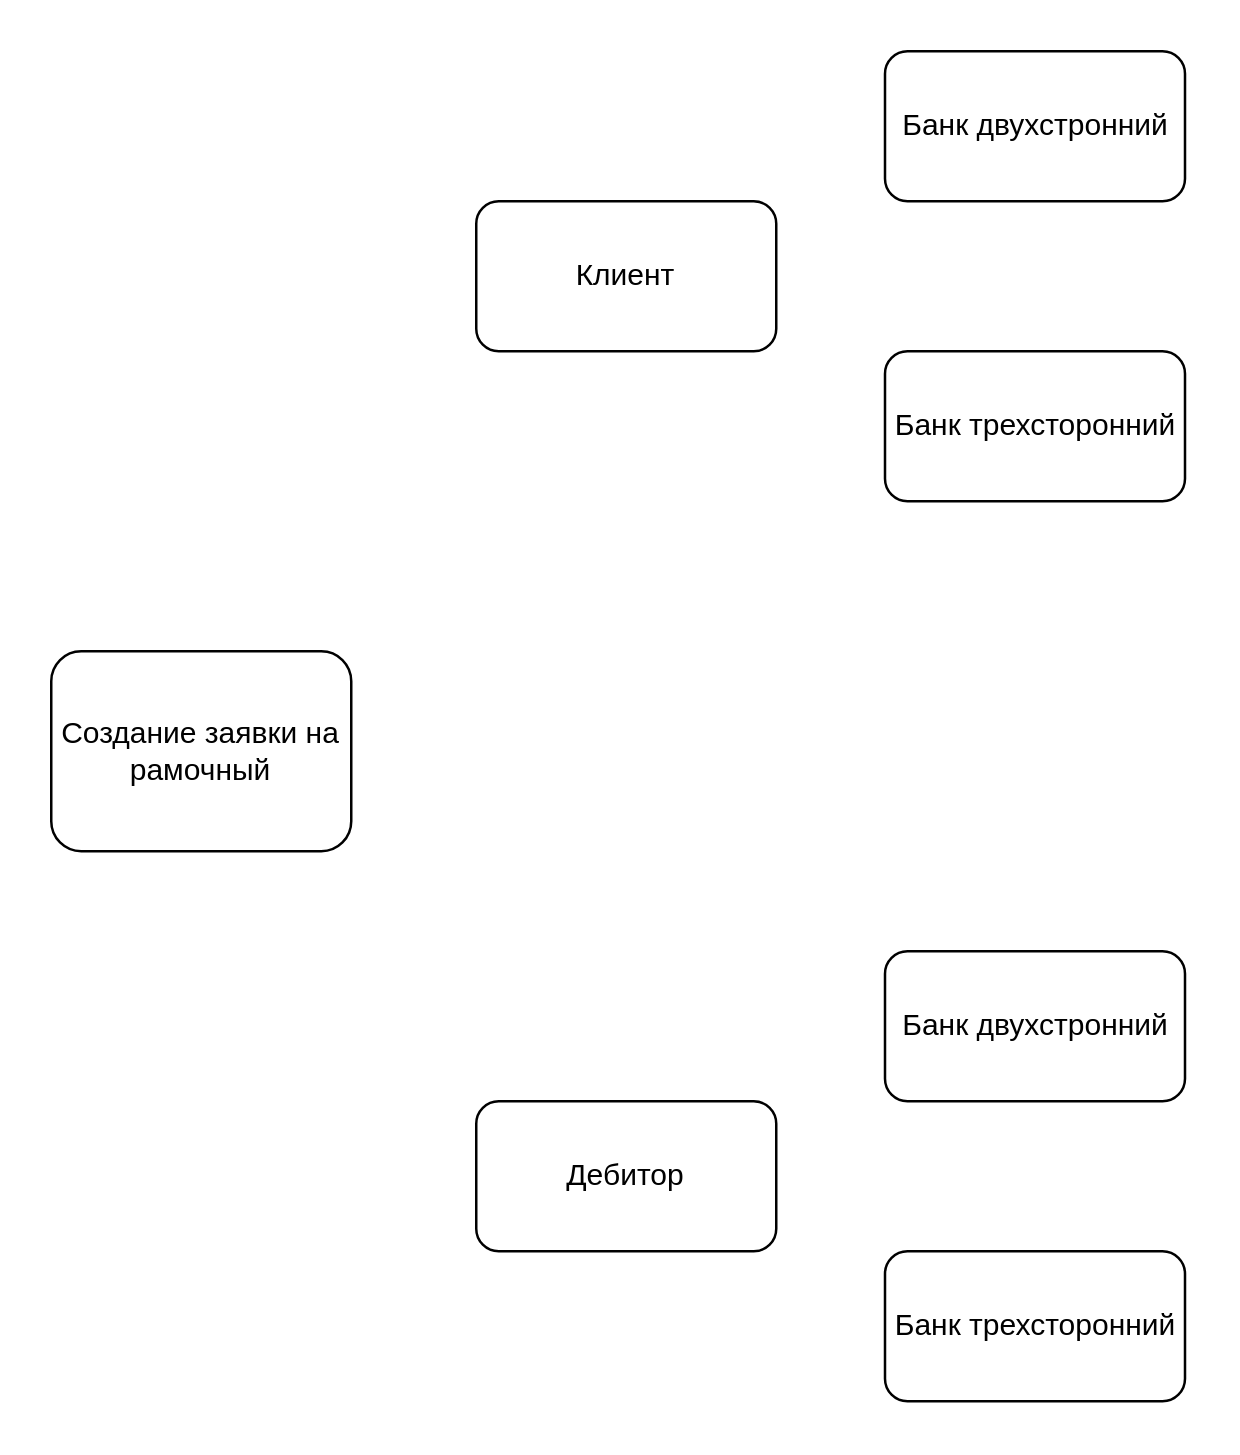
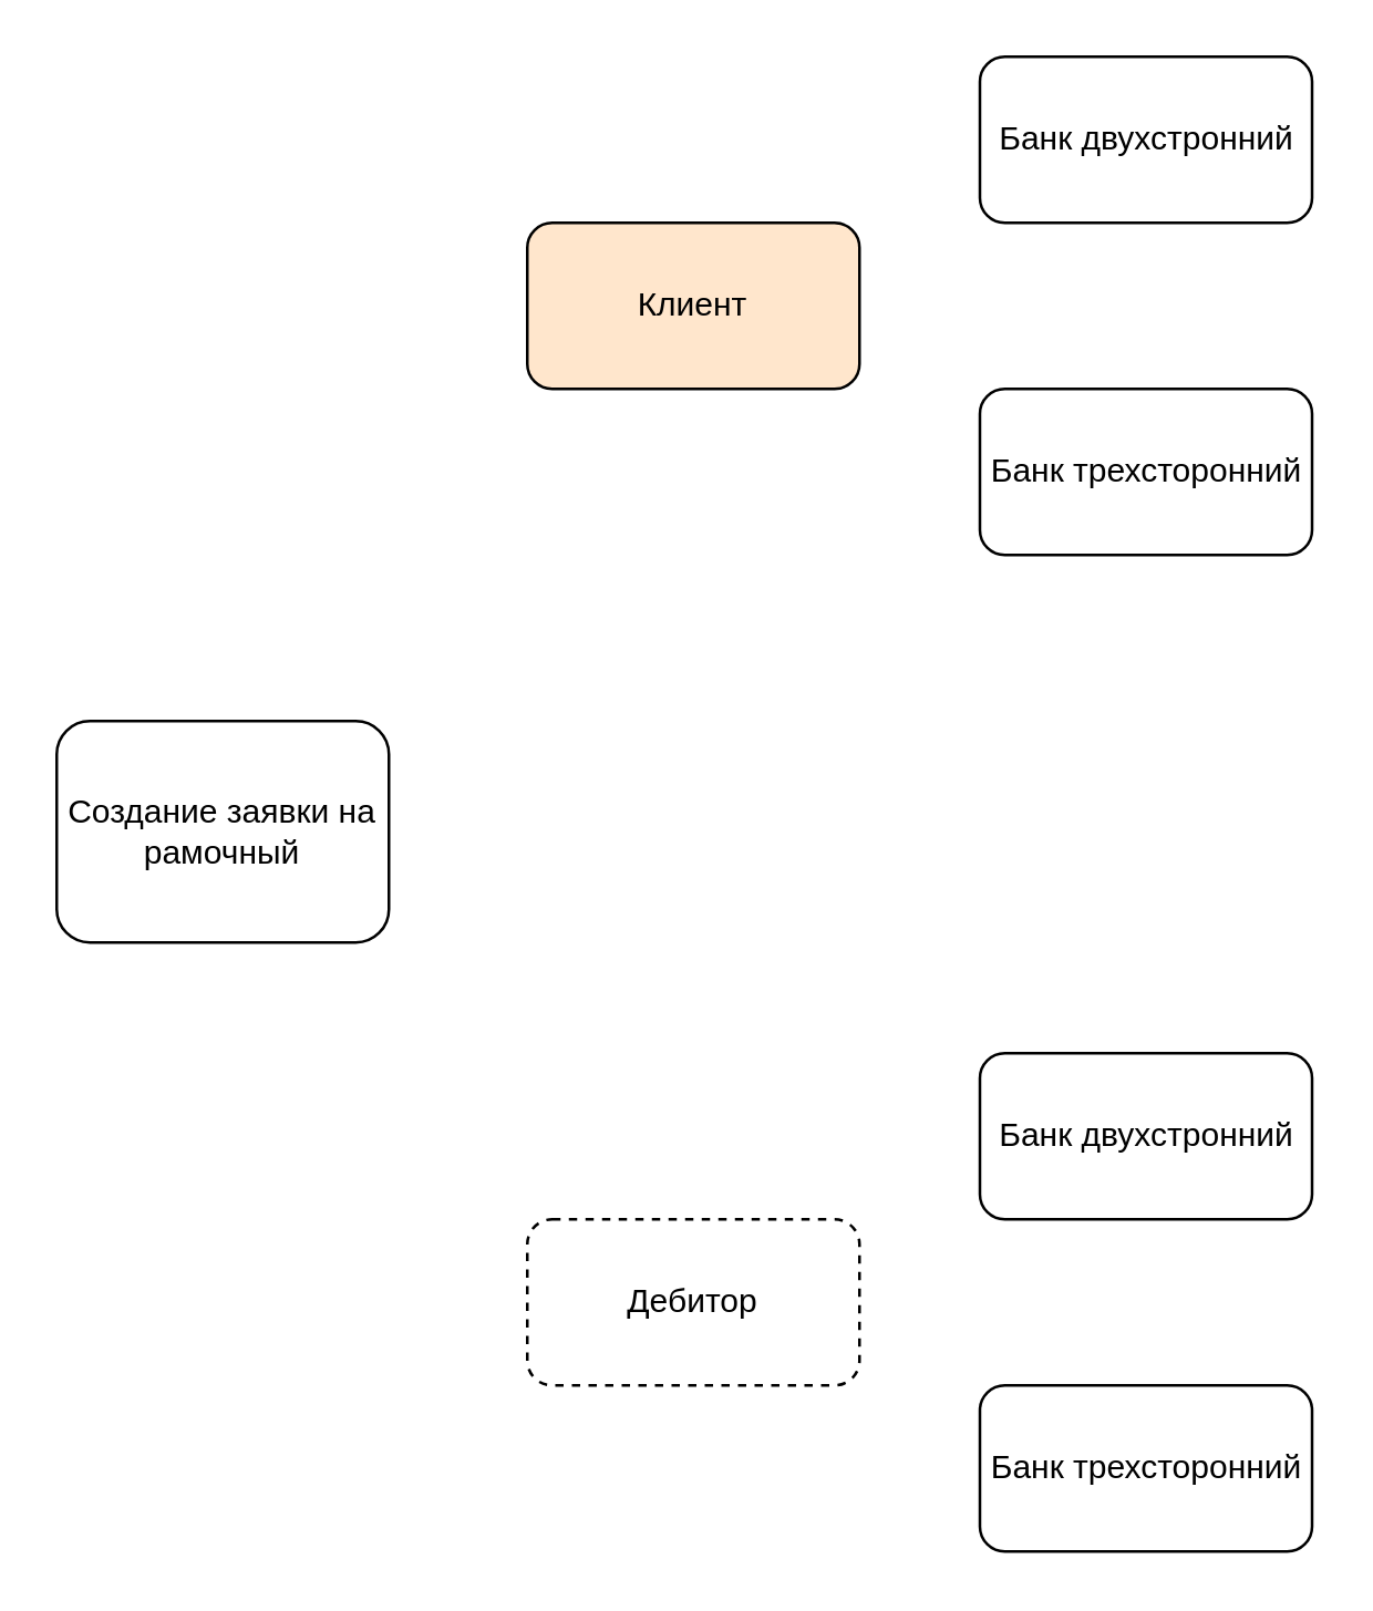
- <mxCell id="4" value="Клиент" style="rounded=1;whiteSpace=wrap;html=1;" vertex="1" parent="1"><mxGeometry x="190" y="80" width="120" height="60" as="geometry" /></mxCell>
+ <mxCell id="4" value="Клиент" style="rounded=1;whiteSpace=wrap;html=1;fillColor=#ffe6cc;" vertex="1" parent="1"><mxGeometry x="190" y="80" width="120" height="60" as="geometry" /></mxCell>
- <mxCell id="3" value="Дебитор" style="rounded=1;whiteSpace=wrap;html=1;" vertex="1" parent="1"><mxGeometry x="190" y="440" width="120" height="60" as="geometry" /></mxCell>
+ <mxCell id="3" value="Дебитор" style="rounded=1;whiteSpace=wrap;html=1;dashed=1;" vertex="1" parent="1"><mxGeometry x="190" y="440" width="120" height="60" as="geometry" /></mxCell>
